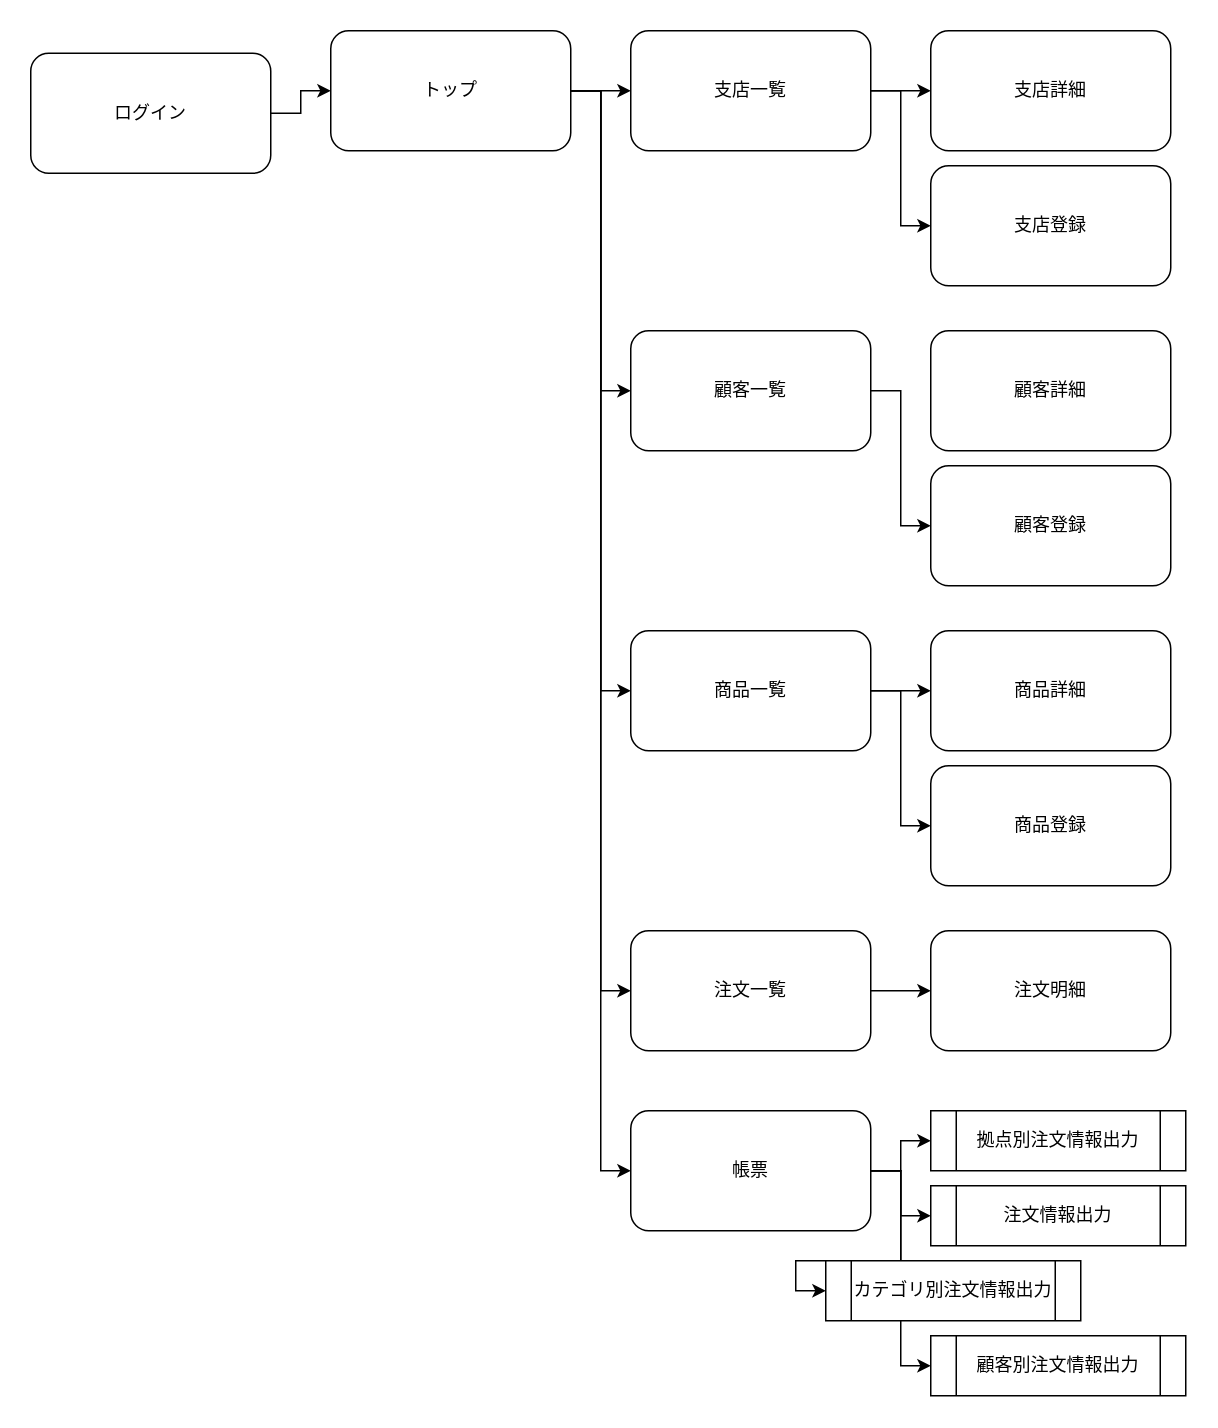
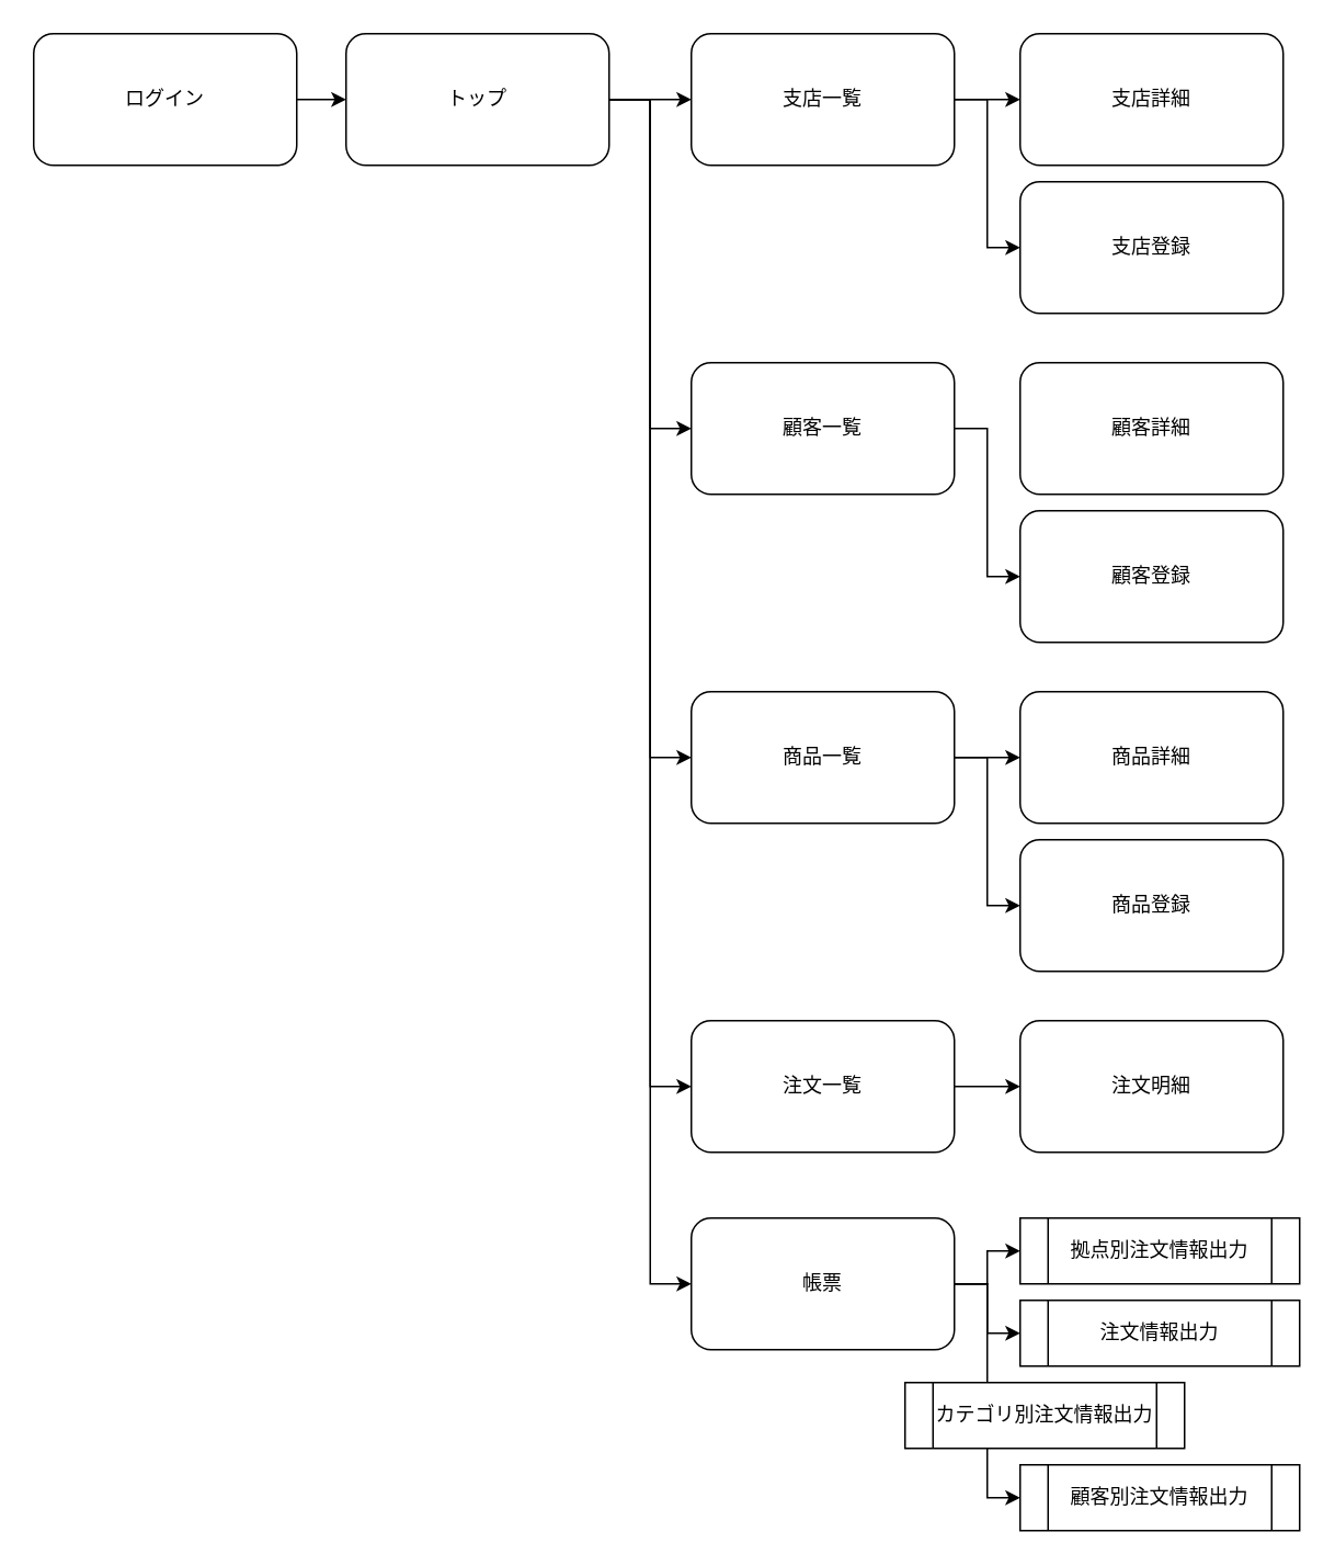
- <mxCell id="9" value="トップ" style="rounded=1;whiteSpace=wrap;html=1;" parent="1" vertex="1"><mxGeometry x="220" y="20" width="160" height="80" as="geometry" /></mxCell>
+ <mxCell id="9" value="トップ" style="rounded=1;whiteSpace=wrap;html=1;" parent="1" vertex="1"><mxGeometry x="210" y="20" width="160" height="80" as="geometry" /></mxCell>
- <mxCell id="3" value="ログイン" style="rounded=1;whiteSpace=wrap;html=1;" parent="1" vertex="1"><mxGeometry x="20" y="35" width="160" height="80" as="geometry" /></mxCell>
+ <mxCell id="3" value="ログイン" style="rounded=1;whiteSpace=wrap;html=1;" parent="1" vertex="1"><mxGeometry x="20" y="20" width="160" height="80" as="geometry" /></mxCell>
- <mxCell id="29" style="edgeStyle=orthogonalEdgeStyle;rounded=0;orthogonalLoop=1;jettySize=auto;html=1;exitX=1;exitY=0.5;exitDx=0;exitDy=0;entryX=0;entryY=0.5;entryDx=0;entryDy=0;" parent="1" source="31" target="35" edge="1"><mxGeometry relative="1" as="geometry" /></mxCell>
